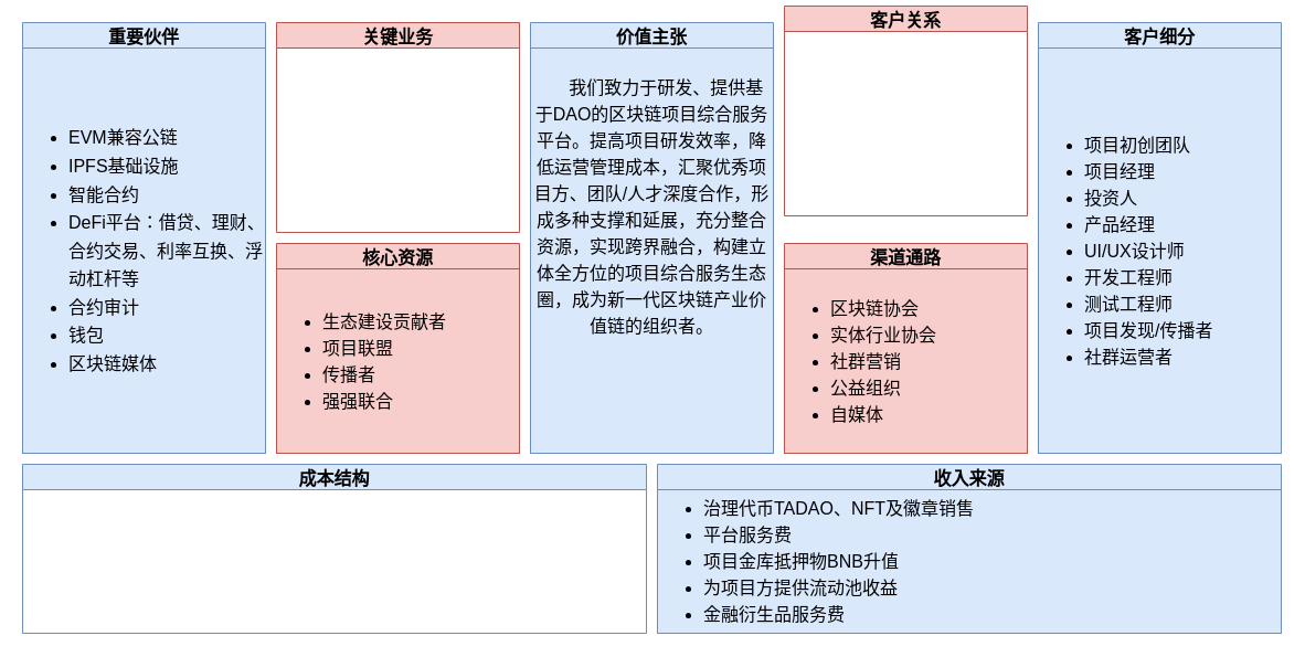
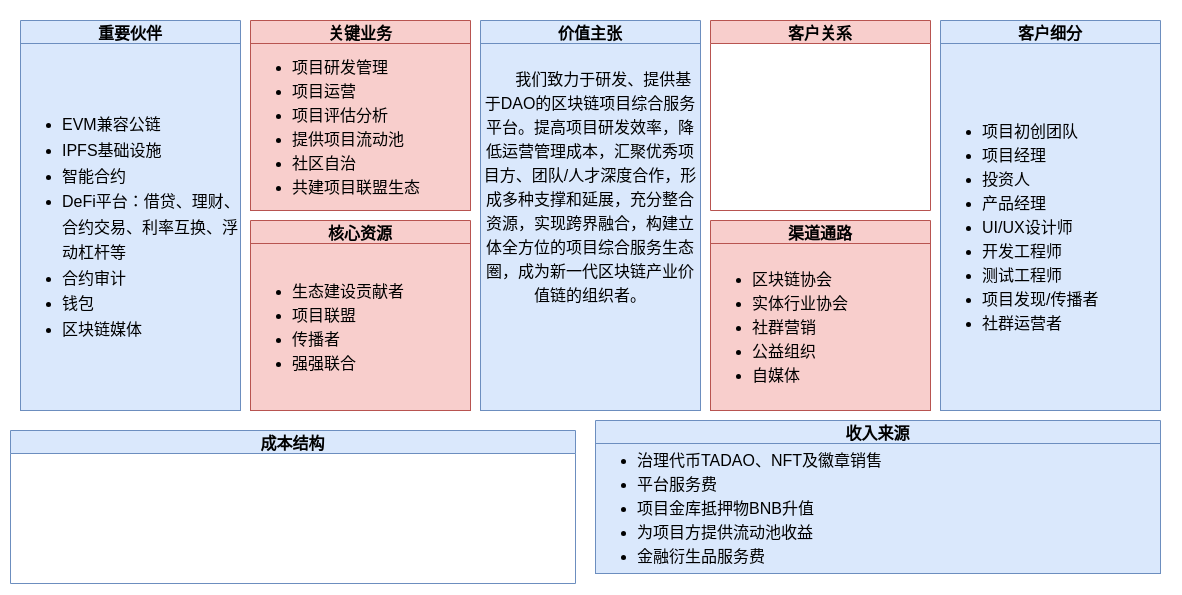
- <mxCell id="15" value="客户关系" style="swimlane;fillColor=#f8cecc;startSize=23;strokeColor=#b85450;fontSize=16;" parent="1" vertex="1"><mxGeometry x="710" y="5" width="220" height="190" as="geometry" /></mxCell>
+ <mxCell id="15" value="客户关系" style="swimlane;fillColor=#f8cecc;startSize=23;strokeColor=#b85450;fontSize=16;" parent="1" vertex="1"><mxGeometry x="710" y="20" width="220" height="190" as="geometry" /></mxCell>
+ <mxCell id="12" value="&lt;ul style=&quot;&quot;&gt;&lt;li style=&quot;line-height: 1.5;&quot;&gt;项目研发管理&lt;/li&gt;&lt;li style=&quot;line-height: 1.5;&quot;&gt;项目运营&lt;/li&gt;&lt;li style=&quot;line-height: 1.5;&quot;&gt;项目评估分析&lt;/li&gt;&lt;li style=&quot;line-height: 1.5;&quot;&gt;提供项目流动池&lt;/li&gt;&lt;li style=&quot;line-height: 1.5;&quot;&gt;社区自治&lt;/li&gt;&lt;li style=&quot;line-height: 1.5;&quot;&gt;共建项目联盟生态&lt;/li&gt;&lt;/ul&gt;&lt;div style=&quot;text-align: justify; font-size: 16px;&quot;&gt;&lt;/div&gt;" style="whiteSpace=wrap;html=1;fillColor=#f8cecc;strokeColor=#b85450;align=left;fontSize=16;" parent="11" vertex="1"><mxGeometry y="23" width="220" height="167" as="geometry" /></mxCell>
- <mxCell id="2" value="成本结构" style="swimlane;fillColor=#dae8fc;strokeColor=#6c8ebf;fontSize=16;" parent="1" vertex="1"><mxGeometry y="420" width="565" height="153" as="geometry" x="20" /></mxCell>
+ <mxCell id="2" value="成本结构" style="swimlane;fillColor=#dae8fc;strokeColor=#6c8ebf;fontSize=16;" parent="1" vertex="1"><mxGeometry x="10" y="430" width="565" height="153" as="geometry" /></mxCell>
